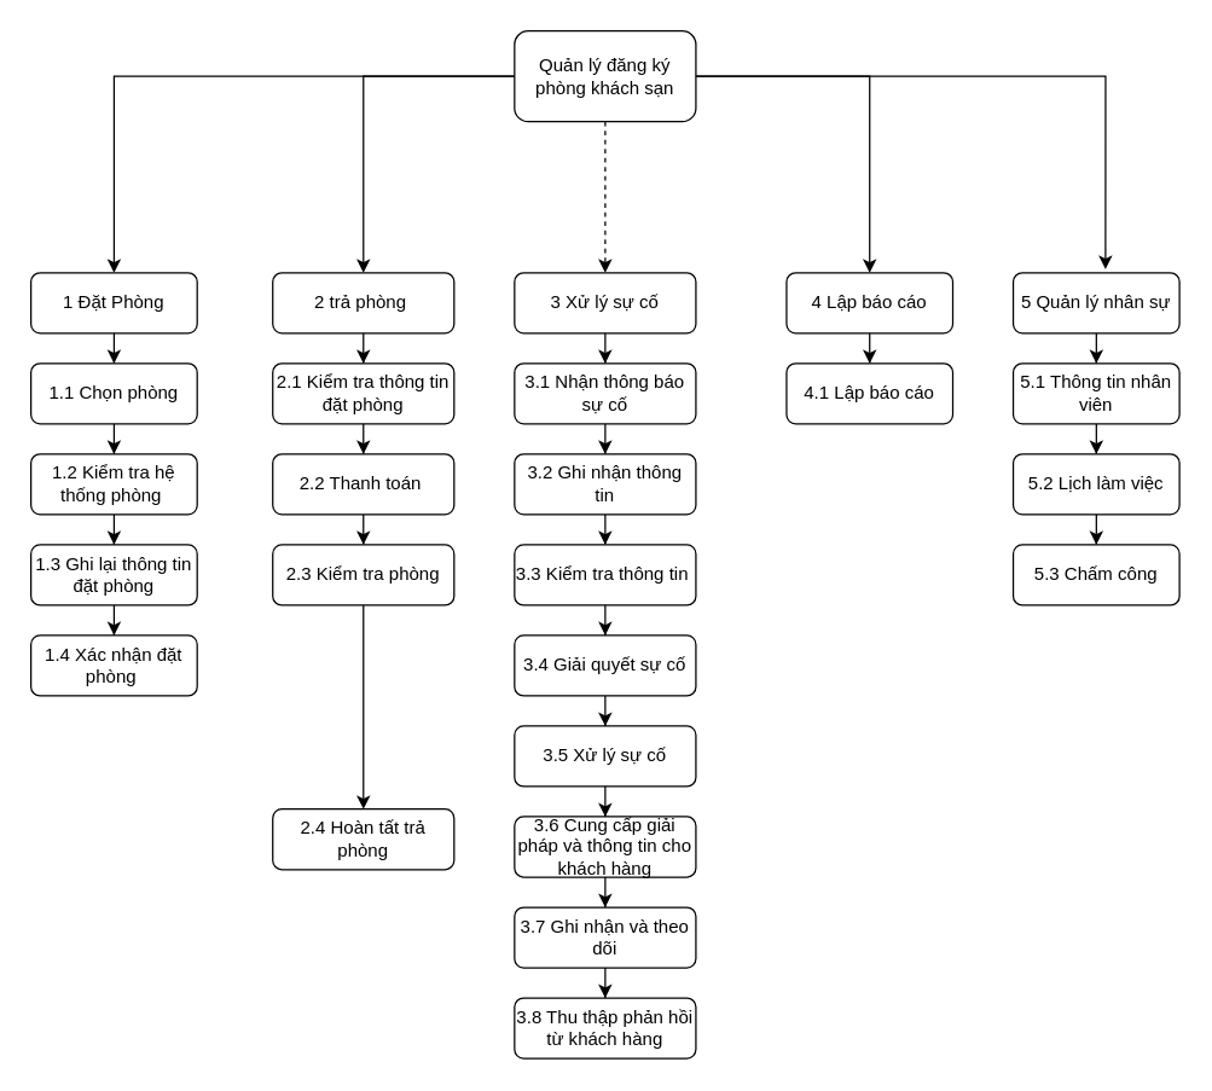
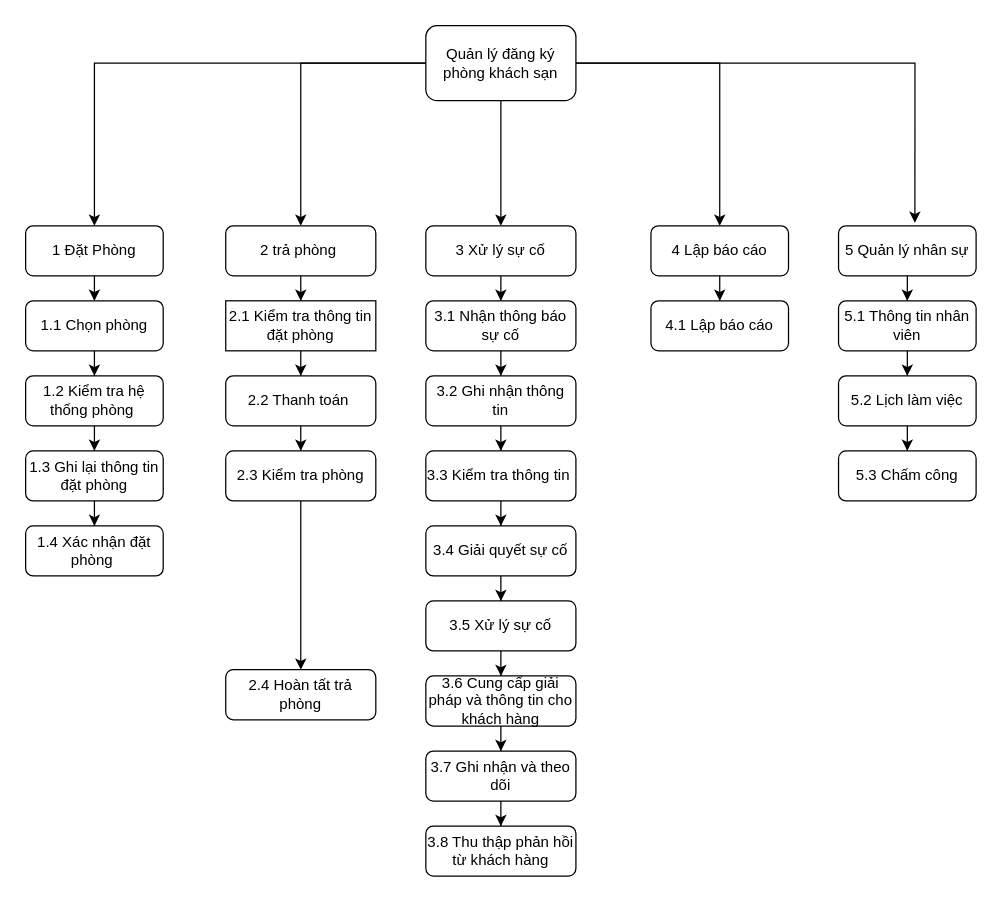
- <mxCell id="4" style="edgeStyle=orthogonalEdgeStyle;rounded=0;orthogonalLoop=1;jettySize=auto;html=1;entryX=0.5;entryY=0;entryDx=0;entryDy=0;dashed=1;" edge="1" parent="1" source="6" target="26"><mxGeometry relative="1" as="geometry" /></mxCell>
+ <mxCell id="4" style="edgeStyle=orthogonalEdgeStyle;rounded=0;orthogonalLoop=1;jettySize=auto;html=1;entryX=0.5;entryY=0;entryDx=0;entryDy=0;" edge="1" parent="1" source="6" target="26"><mxGeometry relative="1" as="geometry" /></mxCell>
- <mxCell id="19" value="2.1 Kiểm tra thông tin đặt phòng" style="rounded=1;whiteSpace=wrap;html=1;" vertex="1" parent="1"><mxGeometry x="180" y="240" width="120" height="40" as="geometry" /></mxCell>
+ <mxCell id="19" value="2.1 Kiểm tra thông tin đặt phòng" style="whiteSpace=wrap;html=1;rounded=0;" vertex="1" parent="1"><mxGeometry x="180" y="240" width="120" height="40" as="geometry" /></mxCell>
